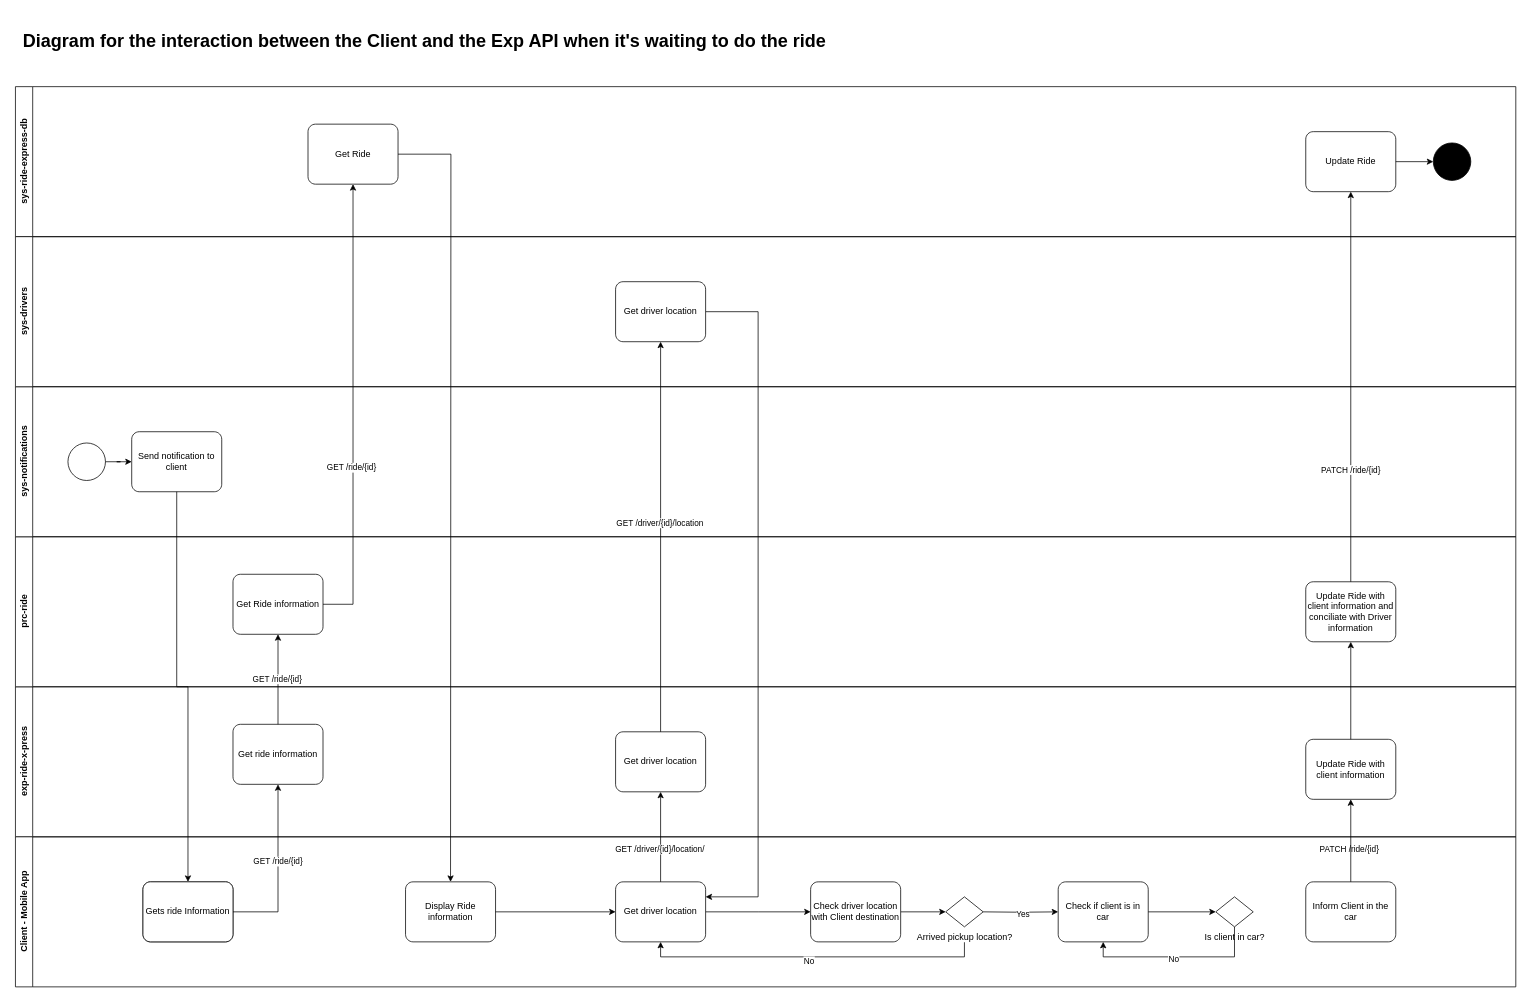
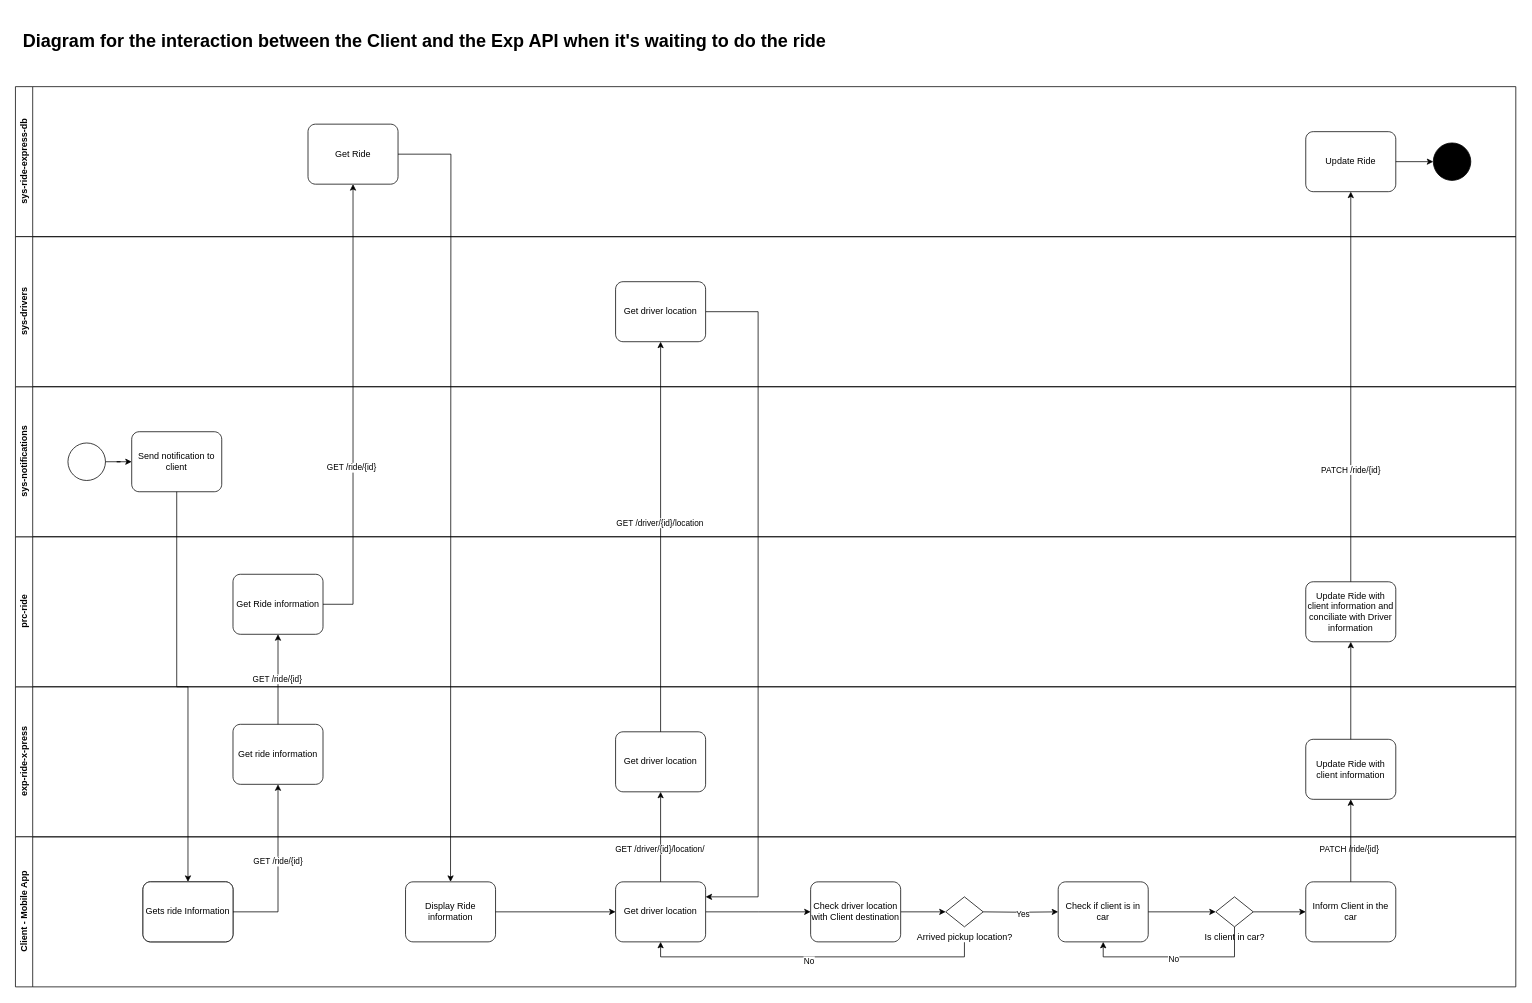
+ <mxCell id="45" style="edgeStyle=orthogonalEdgeStyle;rounded=0;orthogonalLoop=1;jettySize=auto;html=1;" parent="1" source="46" target="50" edge="1"><mxGeometry relative="1" as="geometry" /></mxCell>
